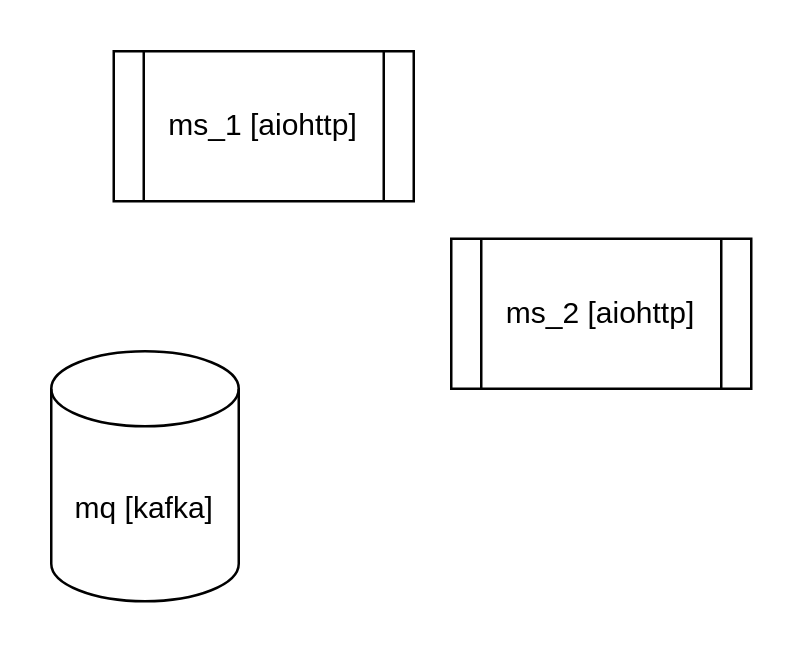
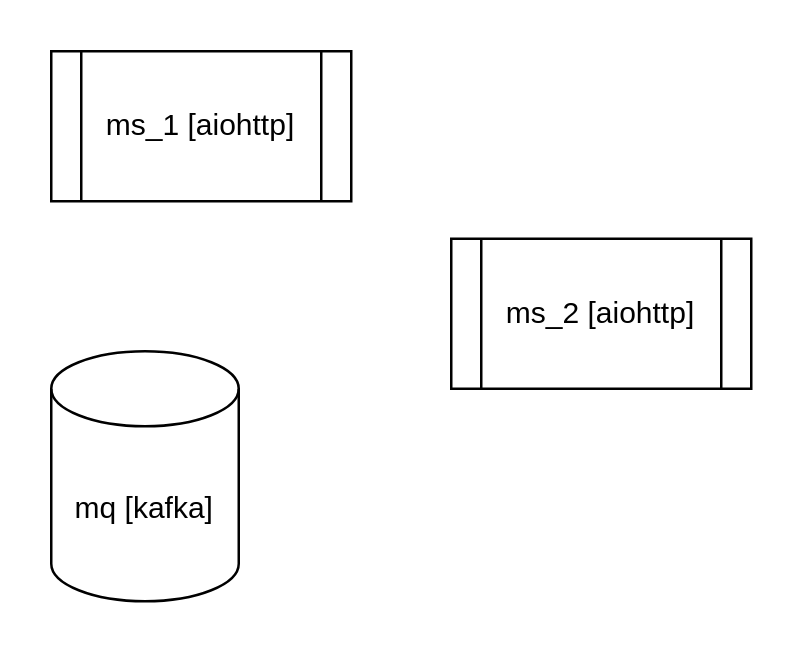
- <mxCell id="2" value="ms_1 [aiohttp]" style="shape=process;whiteSpace=wrap;html=1;backgroundOutline=1;" vertex="1" parent="1"><mxGeometry x="45" y="20" width="120" height="60" as="geometry" /></mxCell>
+ <mxCell id="2" value="ms_1 [aiohttp]" style="shape=process;whiteSpace=wrap;html=1;backgroundOutline=1;" vertex="1" parent="1"><mxGeometry x="20" y="20" width="120" height="60" as="geometry" /></mxCell>
